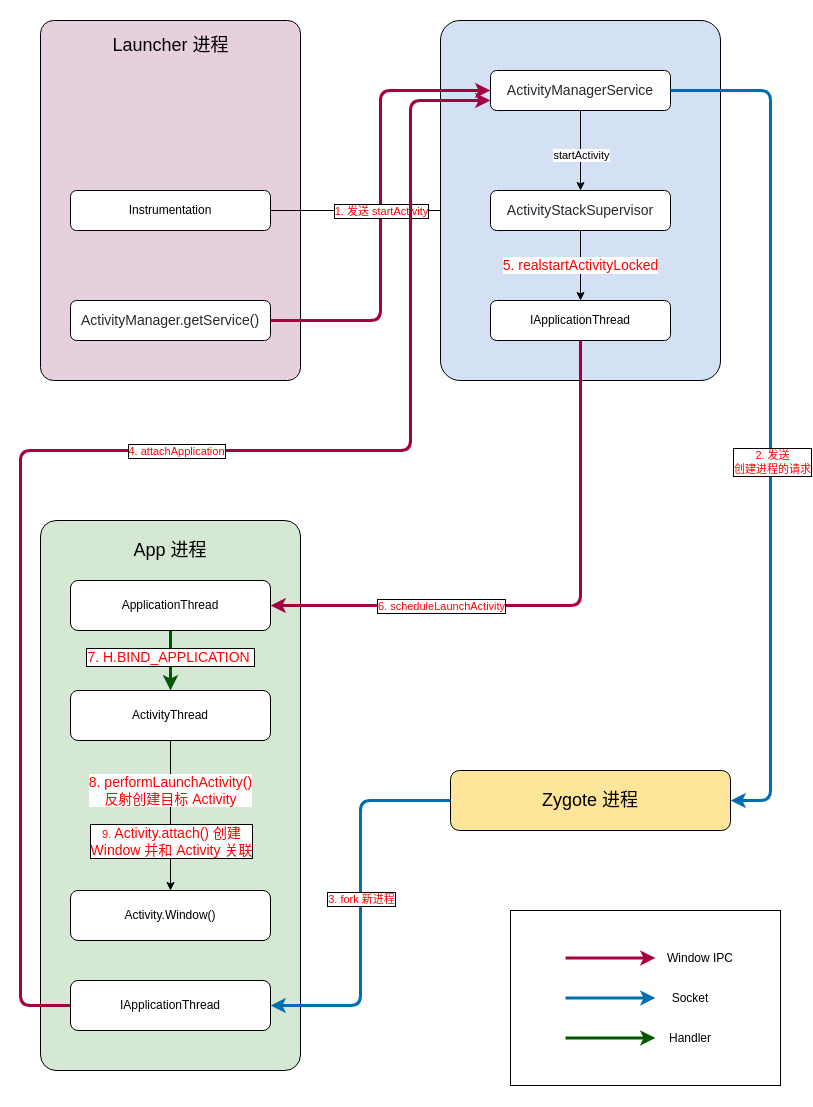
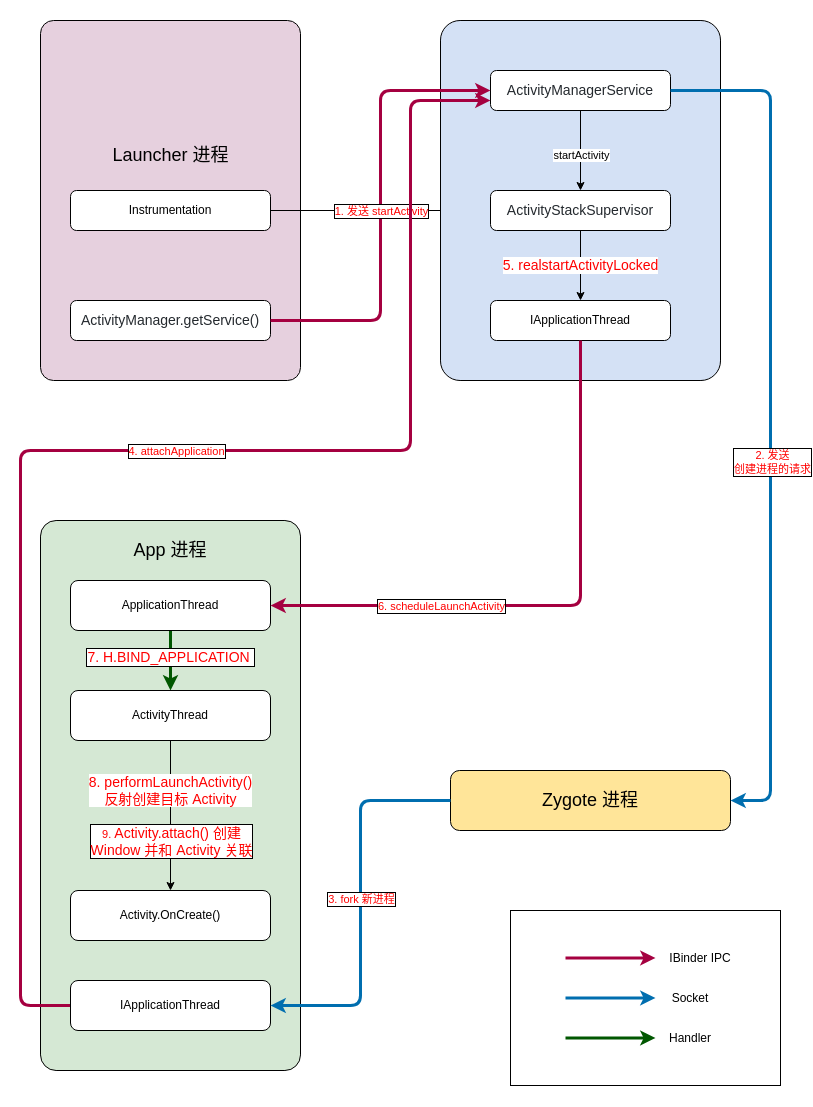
- <mxCell id="4" value="&lt;font style=&quot;font-size: 18px&quot;&gt;Launcher 进程&lt;/font&gt;" style="text;html=1;strokeColor=none;fillColor=none;align=center;verticalAlign=middle;whiteSpace=wrap;rounded=0;" vertex="1" parent="1"><mxGeometry x="102.5" y="30" width="135" height="30" as="geometry" /></mxCell>
+ <mxCell id="4" value="&lt;font style=&quot;font-size: 18px&quot;&gt;Launcher 进程&lt;/font&gt;" style="text;html=1;strokeColor=none;fillColor=none;align=center;verticalAlign=middle;whiteSpace=wrap;rounded=0;" vertex="1" parent="1"><mxGeometry x="102.5" y="140" width="135" height="30" as="geometry" /></mxCell>
- <mxCell id="36" value="Activity.Window()" style="rounded=1;whiteSpace=wrap;html=1;shadow=0;fillColor=#FFFFFF;" vertex="1" parent="1"><mxGeometry x="70" y="890" width="200" height="50" as="geometry" /></mxCell>
+ <mxCell id="36" value="Activity.OnCreate()" style="rounded=1;whiteSpace=wrap;html=1;shadow=0;fillColor=#FFFFFF;" vertex="1" parent="1"><mxGeometry x="70" y="890" width="200" height="50" as="geometry" /></mxCell>
- <mxCell id="40" value="Window IPC" style="text;html=1;strokeColor=none;fillColor=none;align=center;verticalAlign=middle;whiteSpace=wrap;rounded=0;shadow=0;" vertex="1" parent="1"><mxGeometry x="665" y="947.5" width="70" height="20" as="geometry" /></mxCell>
+ <mxCell id="40" value="IBinder IPC" style="text;html=1;strokeColor=none;fillColor=none;align=center;verticalAlign=middle;whiteSpace=wrap;rounded=0;shadow=0;" vertex="1" parent="1"><mxGeometry x="665" y="947.5" width="70" height="20" as="geometry" /></mxCell>
